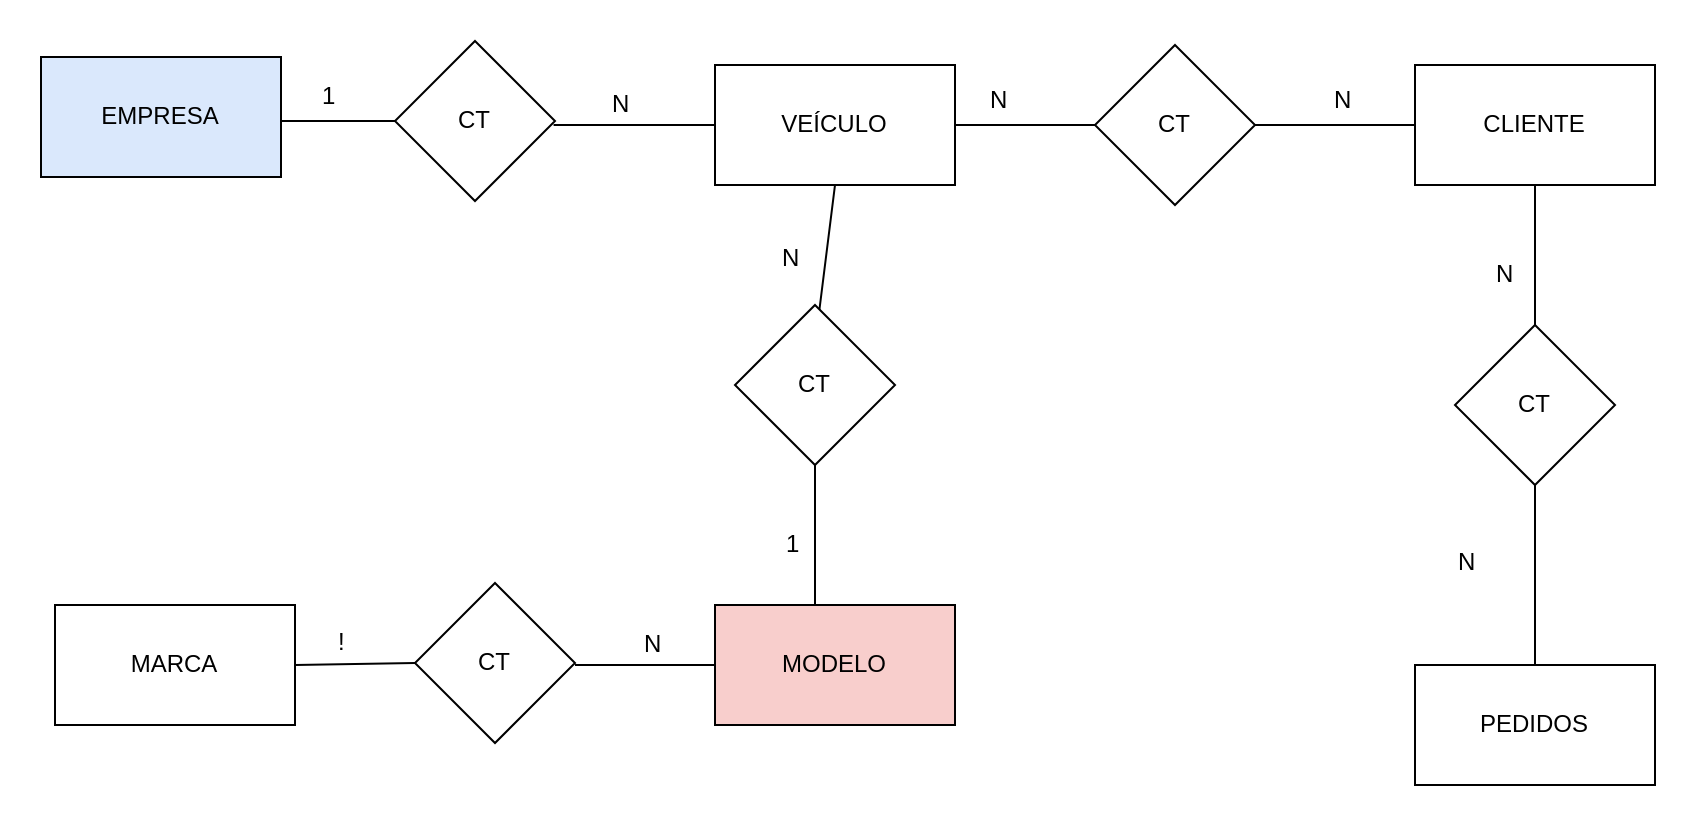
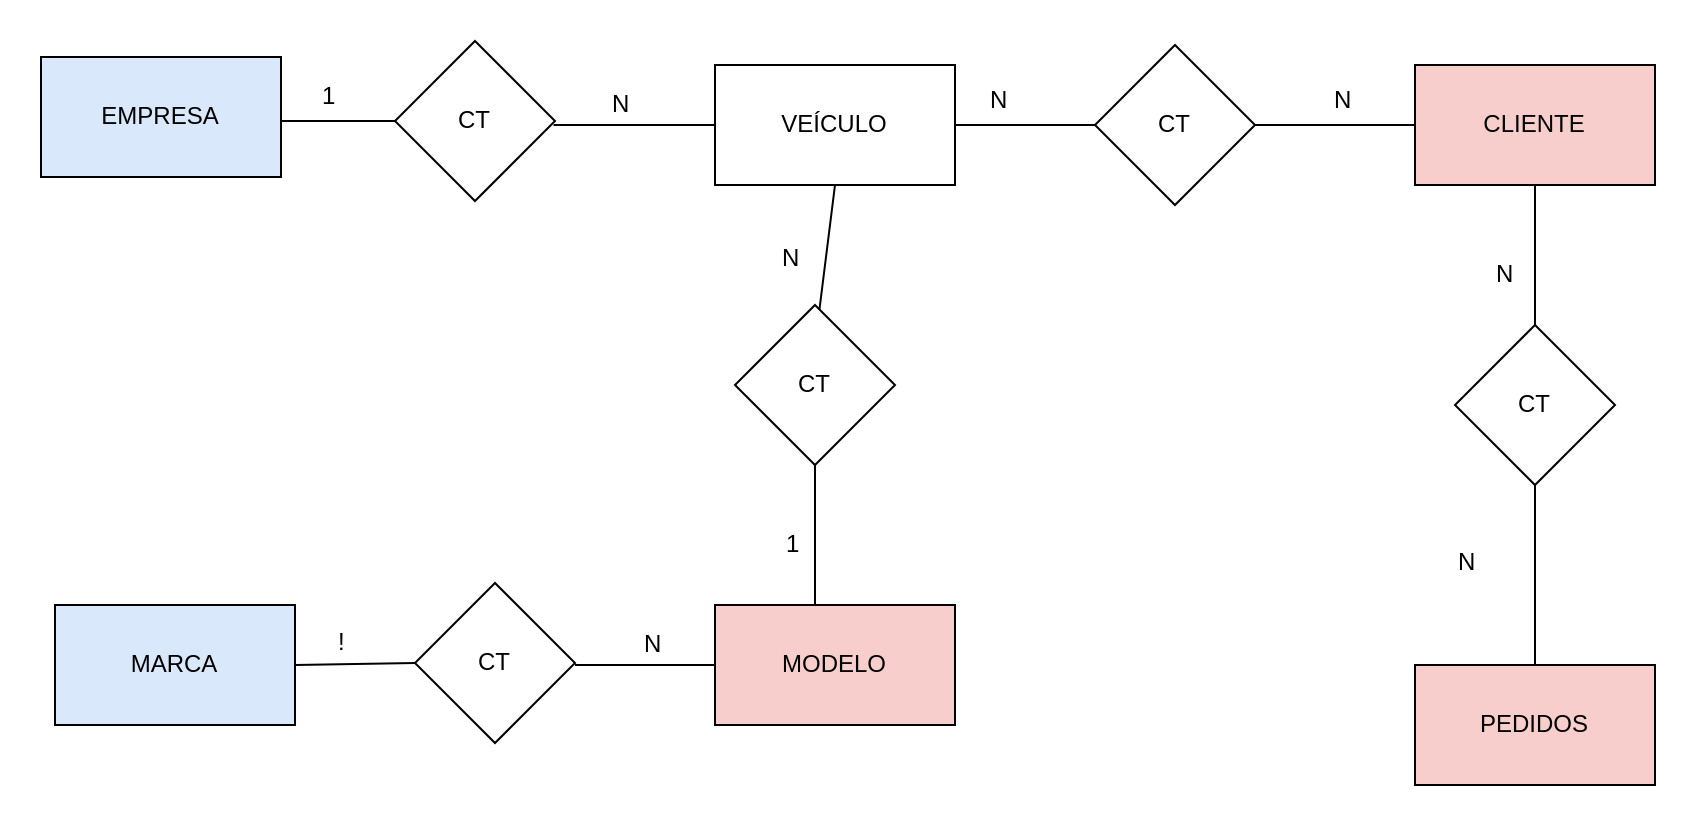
- <mxCell id="6" value="CLIENTE" style="rounded=0;whiteSpace=wrap;html=1;" parent="1" vertex="1"><mxGeometry x="707" y="32" width="120" height="60" as="geometry" /></mxCell>
+ <mxCell id="6" value="CLIENTE" style="rounded=0;whiteSpace=wrap;html=1;fillColor=#f8cecc;" parent="1" vertex="1"><mxGeometry x="707" y="32" width="120" height="60" as="geometry" /></mxCell>
- <mxCell id="22" value="MARCA" style="rounded=0;whiteSpace=wrap;html=1;" parent="1" vertex="1"><mxGeometry y="302" width="120" height="60" as="geometry" x="27" /></mxCell>
+ <mxCell id="22" value="MARCA" style="rounded=0;whiteSpace=wrap;html=1;fillColor=#dae8fc;" parent="1" vertex="1"><mxGeometry y="302" width="120" height="60" as="geometry" x="27" /></mxCell>
- <mxCell id="12" value="PEDIDOS" style="rounded=0;whiteSpace=wrap;html=1;" parent="1" vertex="1"><mxGeometry x="707" y="332" width="120" height="60" as="geometry" /></mxCell>
+ <mxCell id="12" value="PEDIDOS" style="rounded=0;whiteSpace=wrap;html=1;fillColor=#f8cecc;" parent="1" vertex="1"><mxGeometry x="707" y="332" width="120" height="60" as="geometry" /></mxCell>
